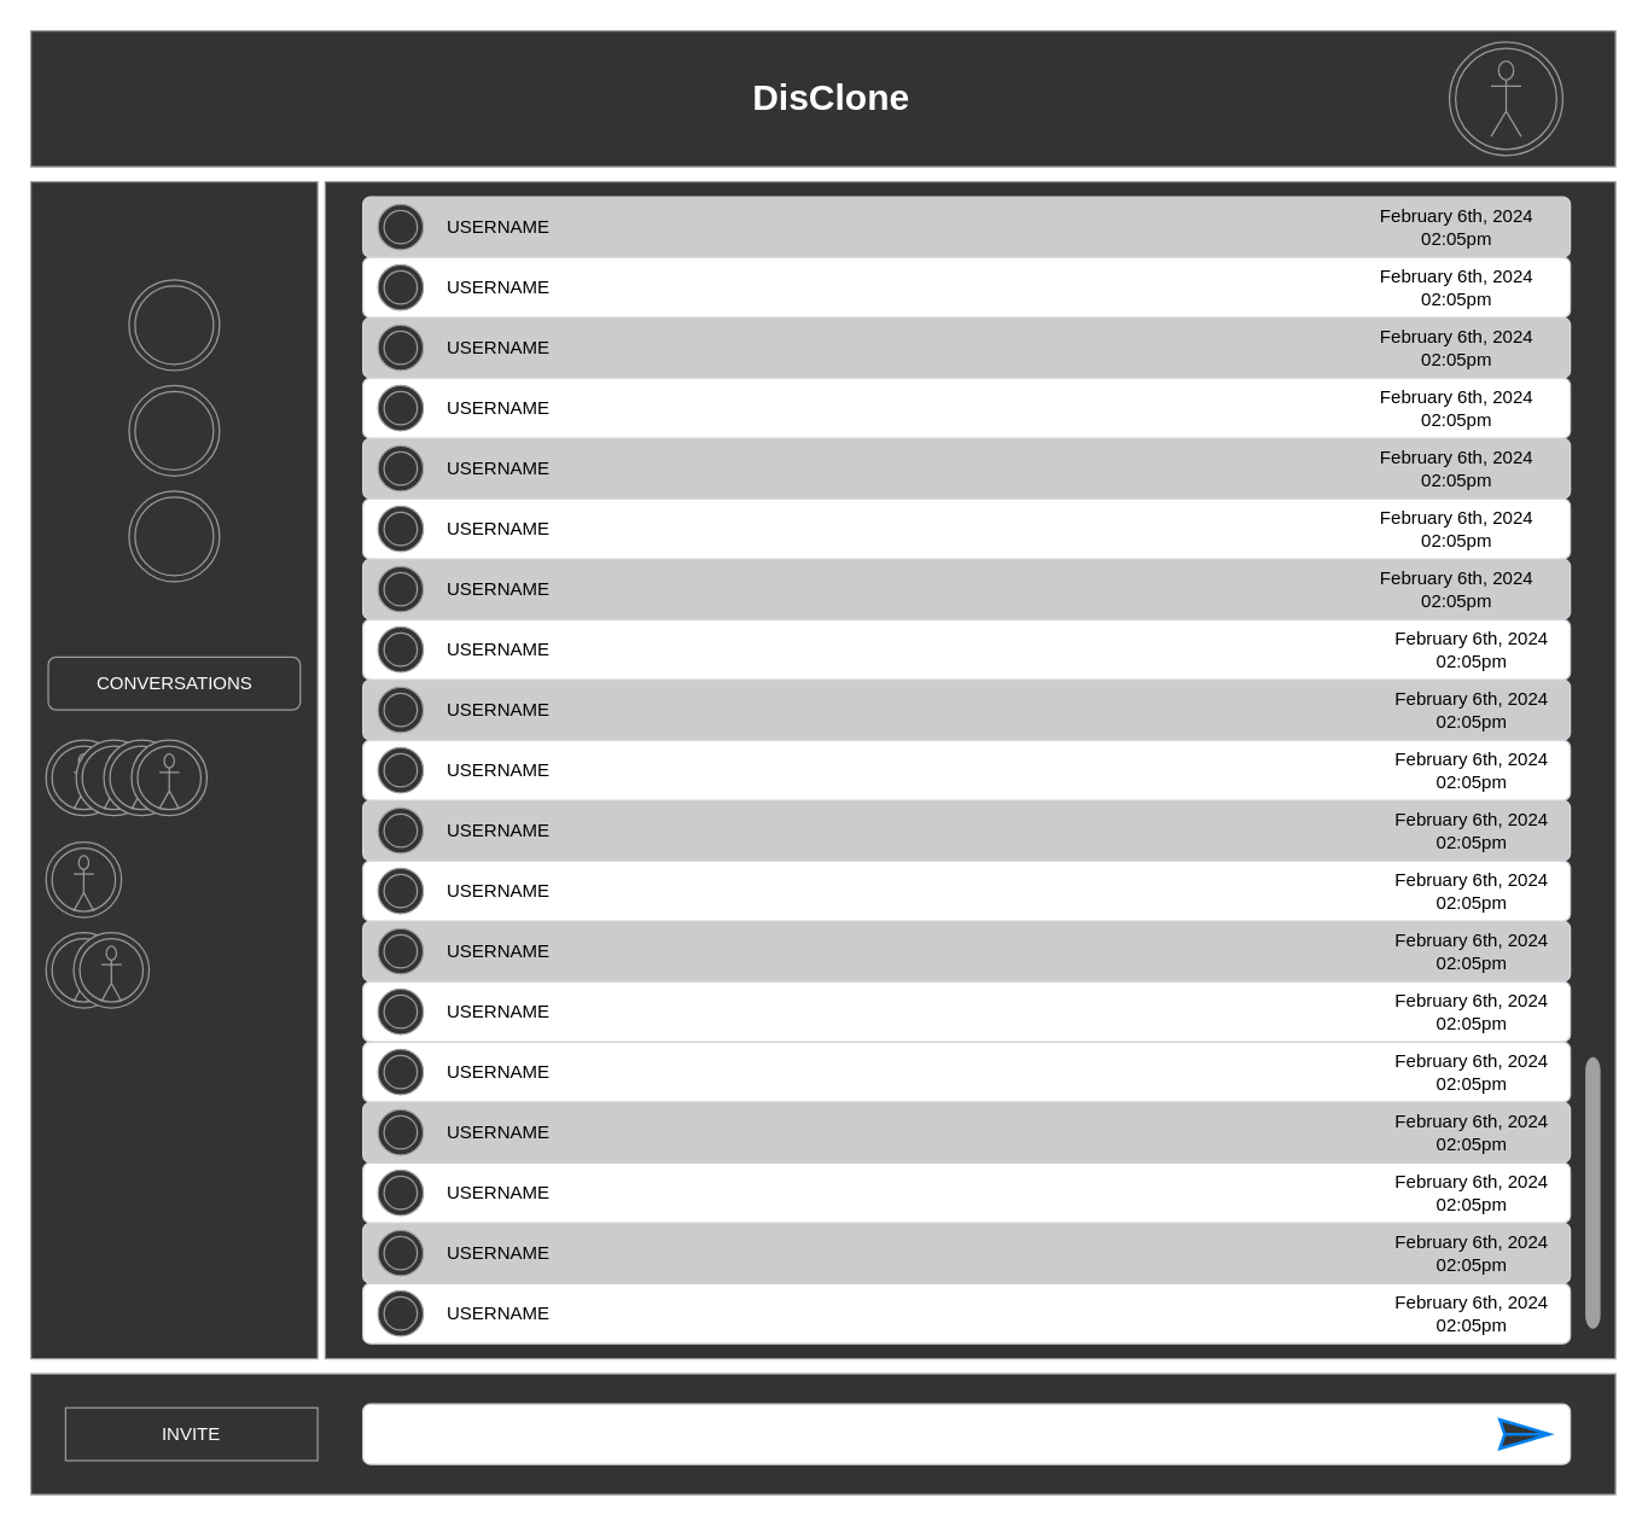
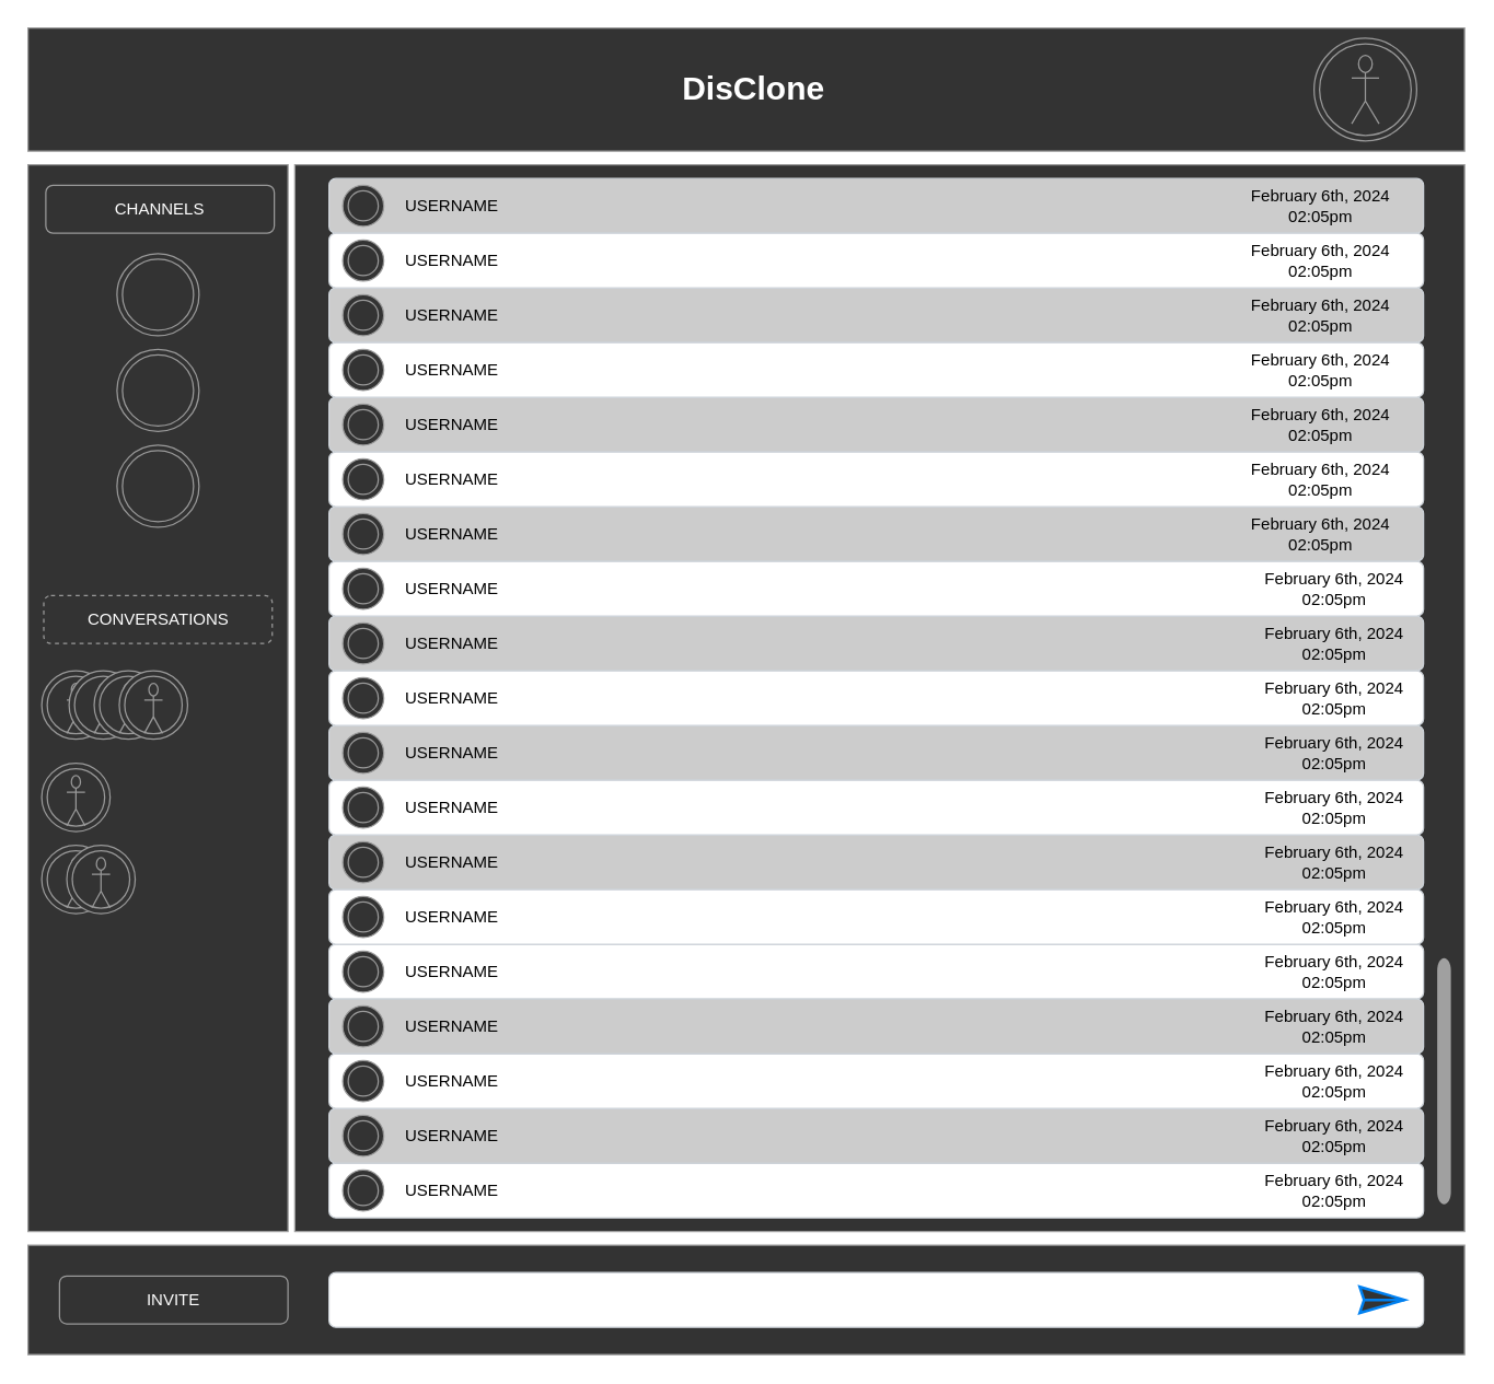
+ <mxCell id="110" value="CHANNELS" style="rounded=1;whiteSpace=wrap;html=1;shadow=0;glass=0;labelBackgroundColor=none;sketch=0;strokeColor=#999999;fontColor=#FFFFFF;fillColor=#333333;" parent="1" vertex="1"><mxGeometry x="33" y="135" width="167" height="35" as="geometry" /></mxCell>
- <mxCell id="114" value="CONVERSATIONS" style="rounded=1;whiteSpace=wrap;html=1;shadow=0;glass=0;labelBackgroundColor=none;sketch=0;strokeColor=#999999;fontColor=#FFFFFF;fillColor=#333333;" parent="1" vertex="1"><mxGeometry x="31.5" y="435" width="167" height="35" as="geometry" /></mxCell>
+ <mxCell id="114" value="CONVERSATIONS" style="rounded=1;whiteSpace=wrap;html=1;shadow=0;glass=0;labelBackgroundColor=none;sketch=0;strokeColor=#999999;fontColor=#FFFFFF;fillColor=#333333;dashed=1;" parent="1" vertex="1"><mxGeometry x="31.5" y="435" width="167" height="35" as="geometry" /></mxCell>
- <mxCell id="115" value="INVITE" style="whiteSpace=wrap;html=1;shadow=0;glass=0;labelBackgroundColor=none;sketch=0;strokeColor=#999999;fontColor=#FFFFFF;fillColor=#333333;rounded=0;" parent="1" vertex="1"><mxGeometry x="43" y="932.5" width="167" height="35" as="geometry" /></mxCell>
+ <mxCell id="115" value="INVITE" style="rounded=1;whiteSpace=wrap;html=1;shadow=0;glass=0;labelBackgroundColor=none;sketch=0;strokeColor=#999999;fontColor=#FFFFFF;fillColor=#333333;" parent="1" vertex="1"><mxGeometry x="43" y="932.5" width="167" height="35" as="geometry" /></mxCell>
